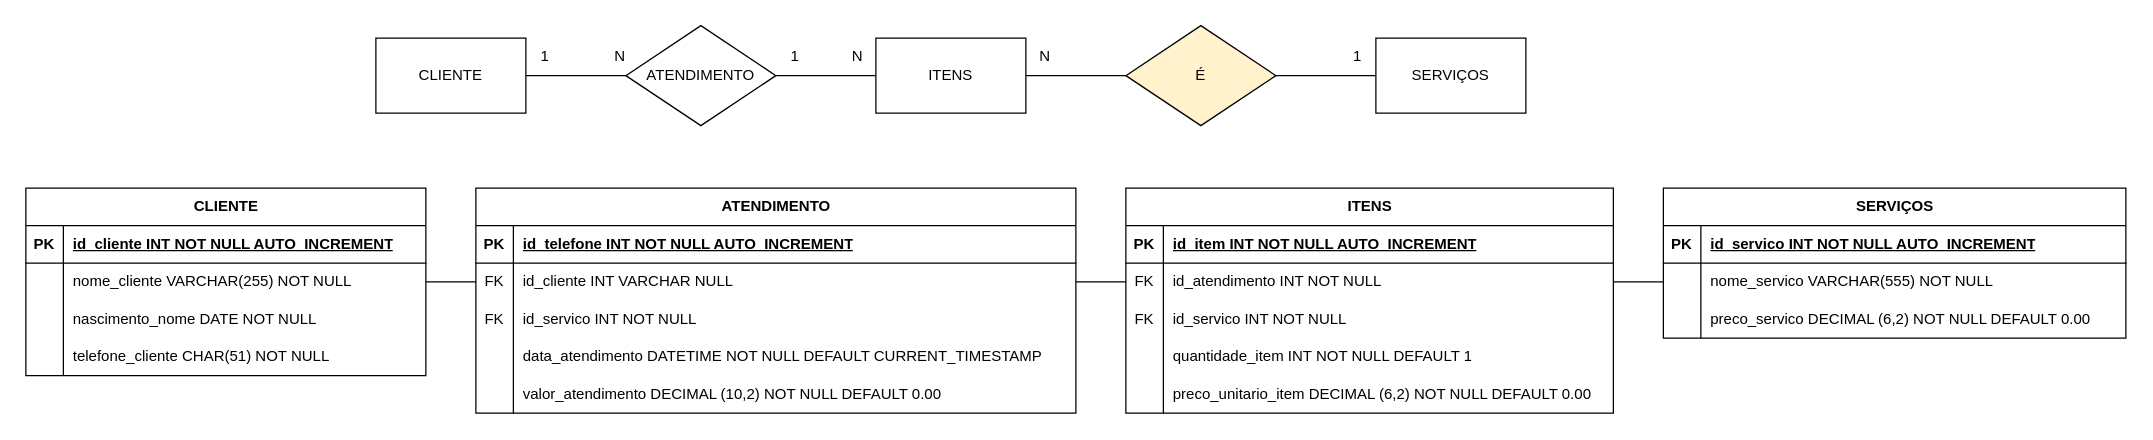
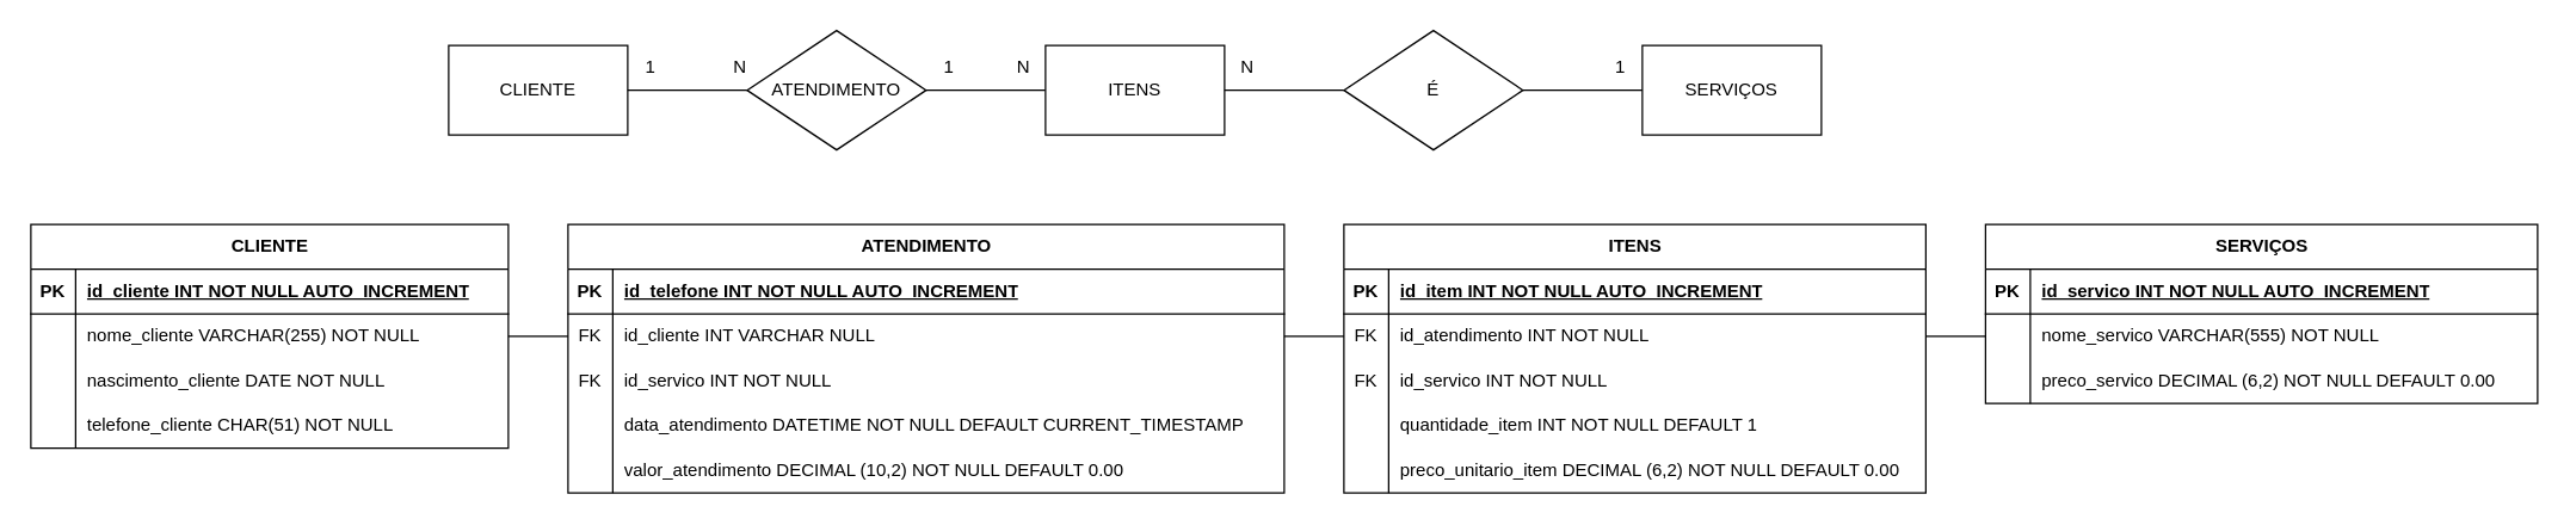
- <mxCell id="72" value="É" style="rhombus;whiteSpace=wrap;html=1;fillColor=#fff2cc;" vertex="1" parent="1"><mxGeometry x="900" y="20" width="120" height="80" as="geometry" /></mxCell>
+ <mxCell id="72" value="É" style="rhombus;whiteSpace=wrap;html=1;" vertex="1" parent="1"><mxGeometry x="900" y="20" width="120" height="80" as="geometry" /></mxCell>
- <mxCell id="16" value="nascimento_nome DATE NOT NULL" style="shape=partialRectangle;connectable=0;fillColor=none;top=0;left=0;bottom=0;right=0;align=left;spacingLeft=6;overflow=hidden;whiteSpace=wrap;html=1;" parent="14" vertex="1"><mxGeometry x="30" width="290" height="30" as="geometry"><mxRectangle width="290" height="30" as="alternateBounds" /></mxGeometry></mxCell>
+ <mxCell id="16" value="nascimento_cliente DATE NOT NULL" style="shape=partialRectangle;connectable=0;fillColor=none;top=0;left=0;bottom=0;right=0;align=left;spacingLeft=6;overflow=hidden;whiteSpace=wrap;html=1;" parent="14" vertex="1"><mxGeometry x="30" width="290" height="30" as="geometry"><mxRectangle width="290" height="30" as="alternateBounds" /></mxGeometry></mxCell>
